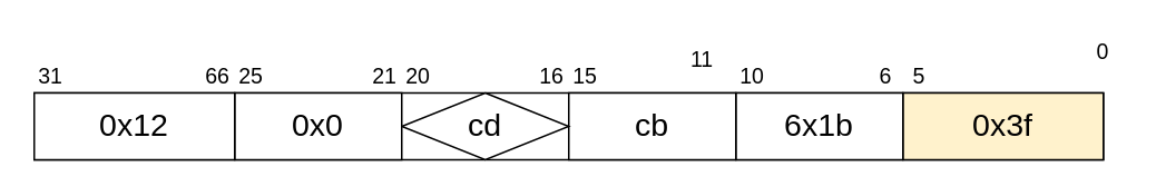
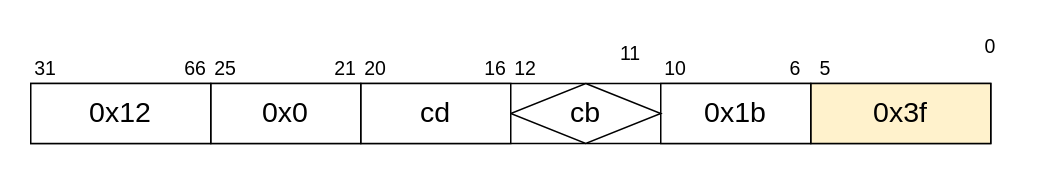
- <mxCell id="12" value="15" style="text;html=1;strokeColor=none;fillColor=none;align=center;verticalAlign=middle;whiteSpace=wrap;rounded=0;fontSize=13;" parent="1" vertex="1"><mxGeometry x="340" y="35" width="20" height="20" as="geometry" /></mxCell>
+ <mxCell id="12" value="12" style="text;html=1;strokeColor=none;fillColor=none;align=center;verticalAlign=middle;whiteSpace=wrap;rounded=0;fontSize=13;" parent="1" vertex="1"><mxGeometry x="340" y="35" width="20" height="20" as="geometry" /></mxCell>
- <mxCell id="6" value="cd" style="rhombus;whiteSpace=wrap;html=1;fontSize=19;" parent="1" vertex="1"><mxGeometry x="240" y="55" width="100" height="40" as="geometry" /></mxCell>
+ <mxCell id="6" value="cd" style="rounded=0;whiteSpace=wrap;html=1;fontSize=19;" parent="1" vertex="1"><mxGeometry x="240" y="55" width="100" height="40" as="geometry" /></mxCell>
- <mxCell id="5" value="cb" style="rounded=0;whiteSpace=wrap;html=1;fontSize=19;" parent="1" vertex="1"><mxGeometry x="340" y="55" width="100" height="40" as="geometry" /></mxCell>
+ <mxCell id="5" value="cb" style="rhombus;whiteSpace=wrap;html=1;fontSize=19;" parent="1" vertex="1"><mxGeometry x="340" y="55" width="100" height="40" as="geometry" /></mxCell>
- <mxCell id="4" value="6x1b" style="rounded=0;whiteSpace=wrap;html=1;fontSize=19;" parent="1" vertex="1"><mxGeometry x="440" y="55" width="100" height="40" as="geometry" /></mxCell>
+ <mxCell id="4" value="0x1b" style="rounded=0;whiteSpace=wrap;html=1;fontSize=19;" parent="1" vertex="1"><mxGeometry x="440" y="55" width="100" height="40" as="geometry" /></mxCell>
